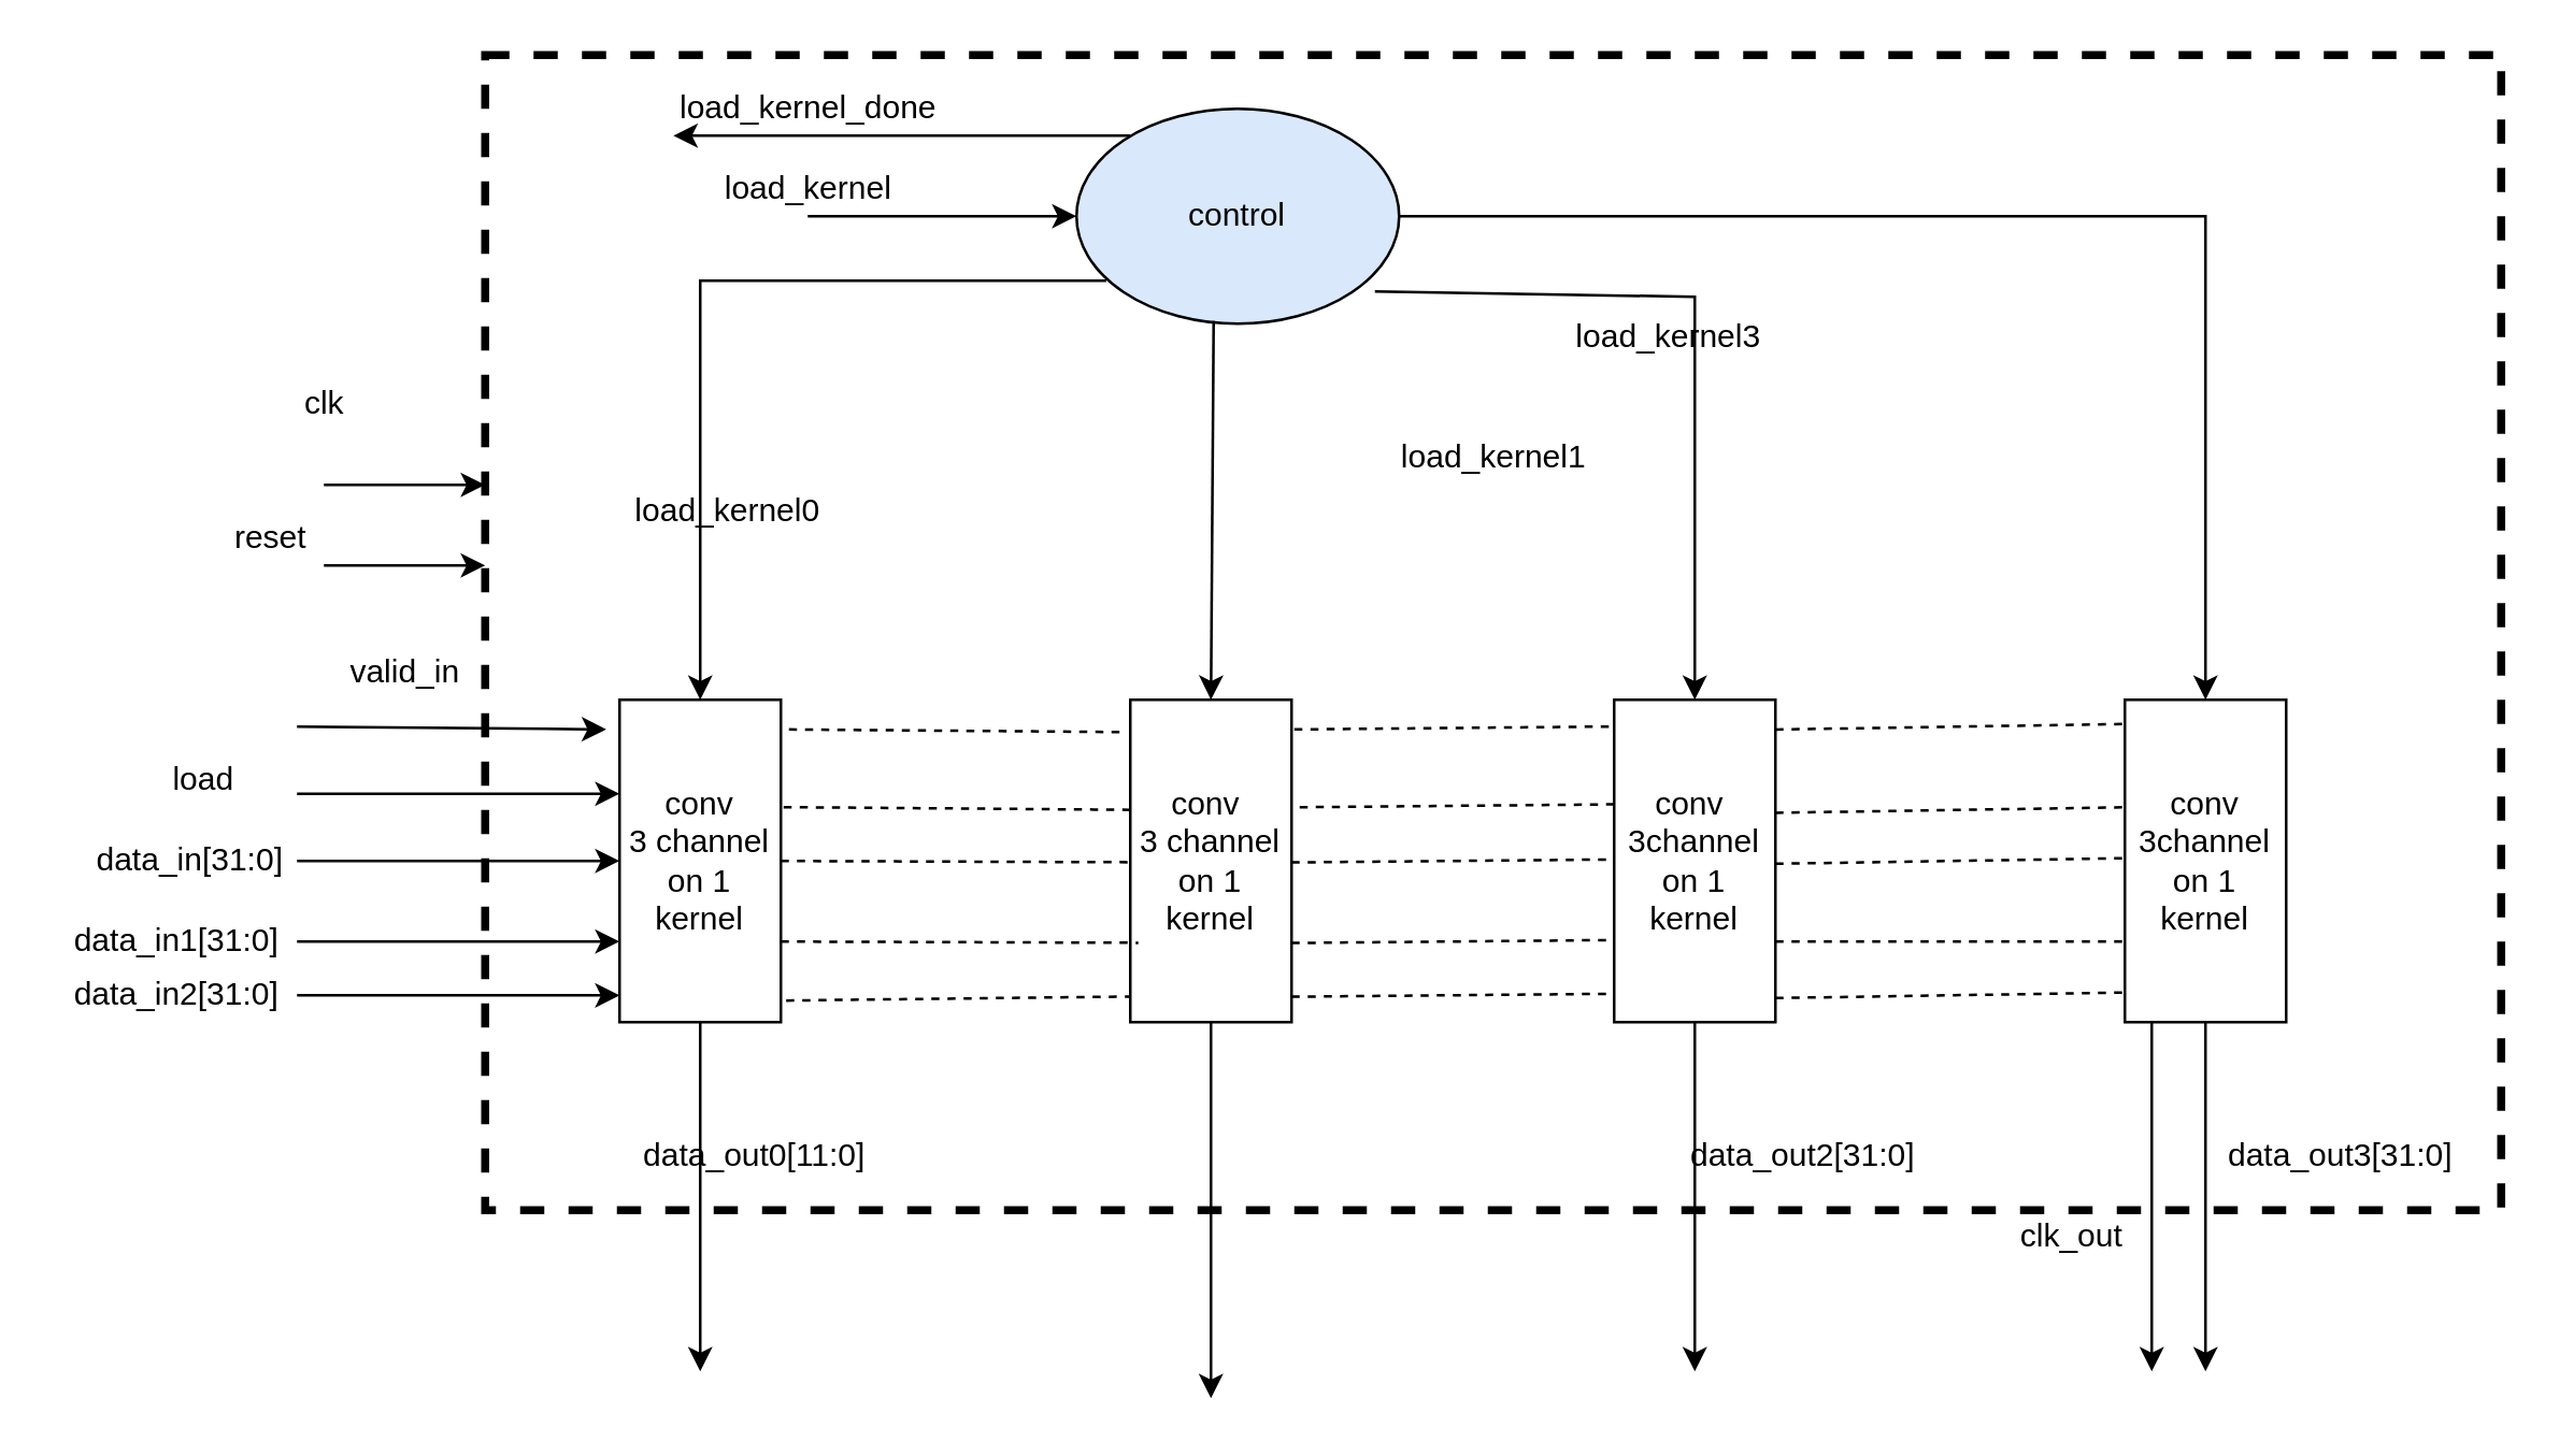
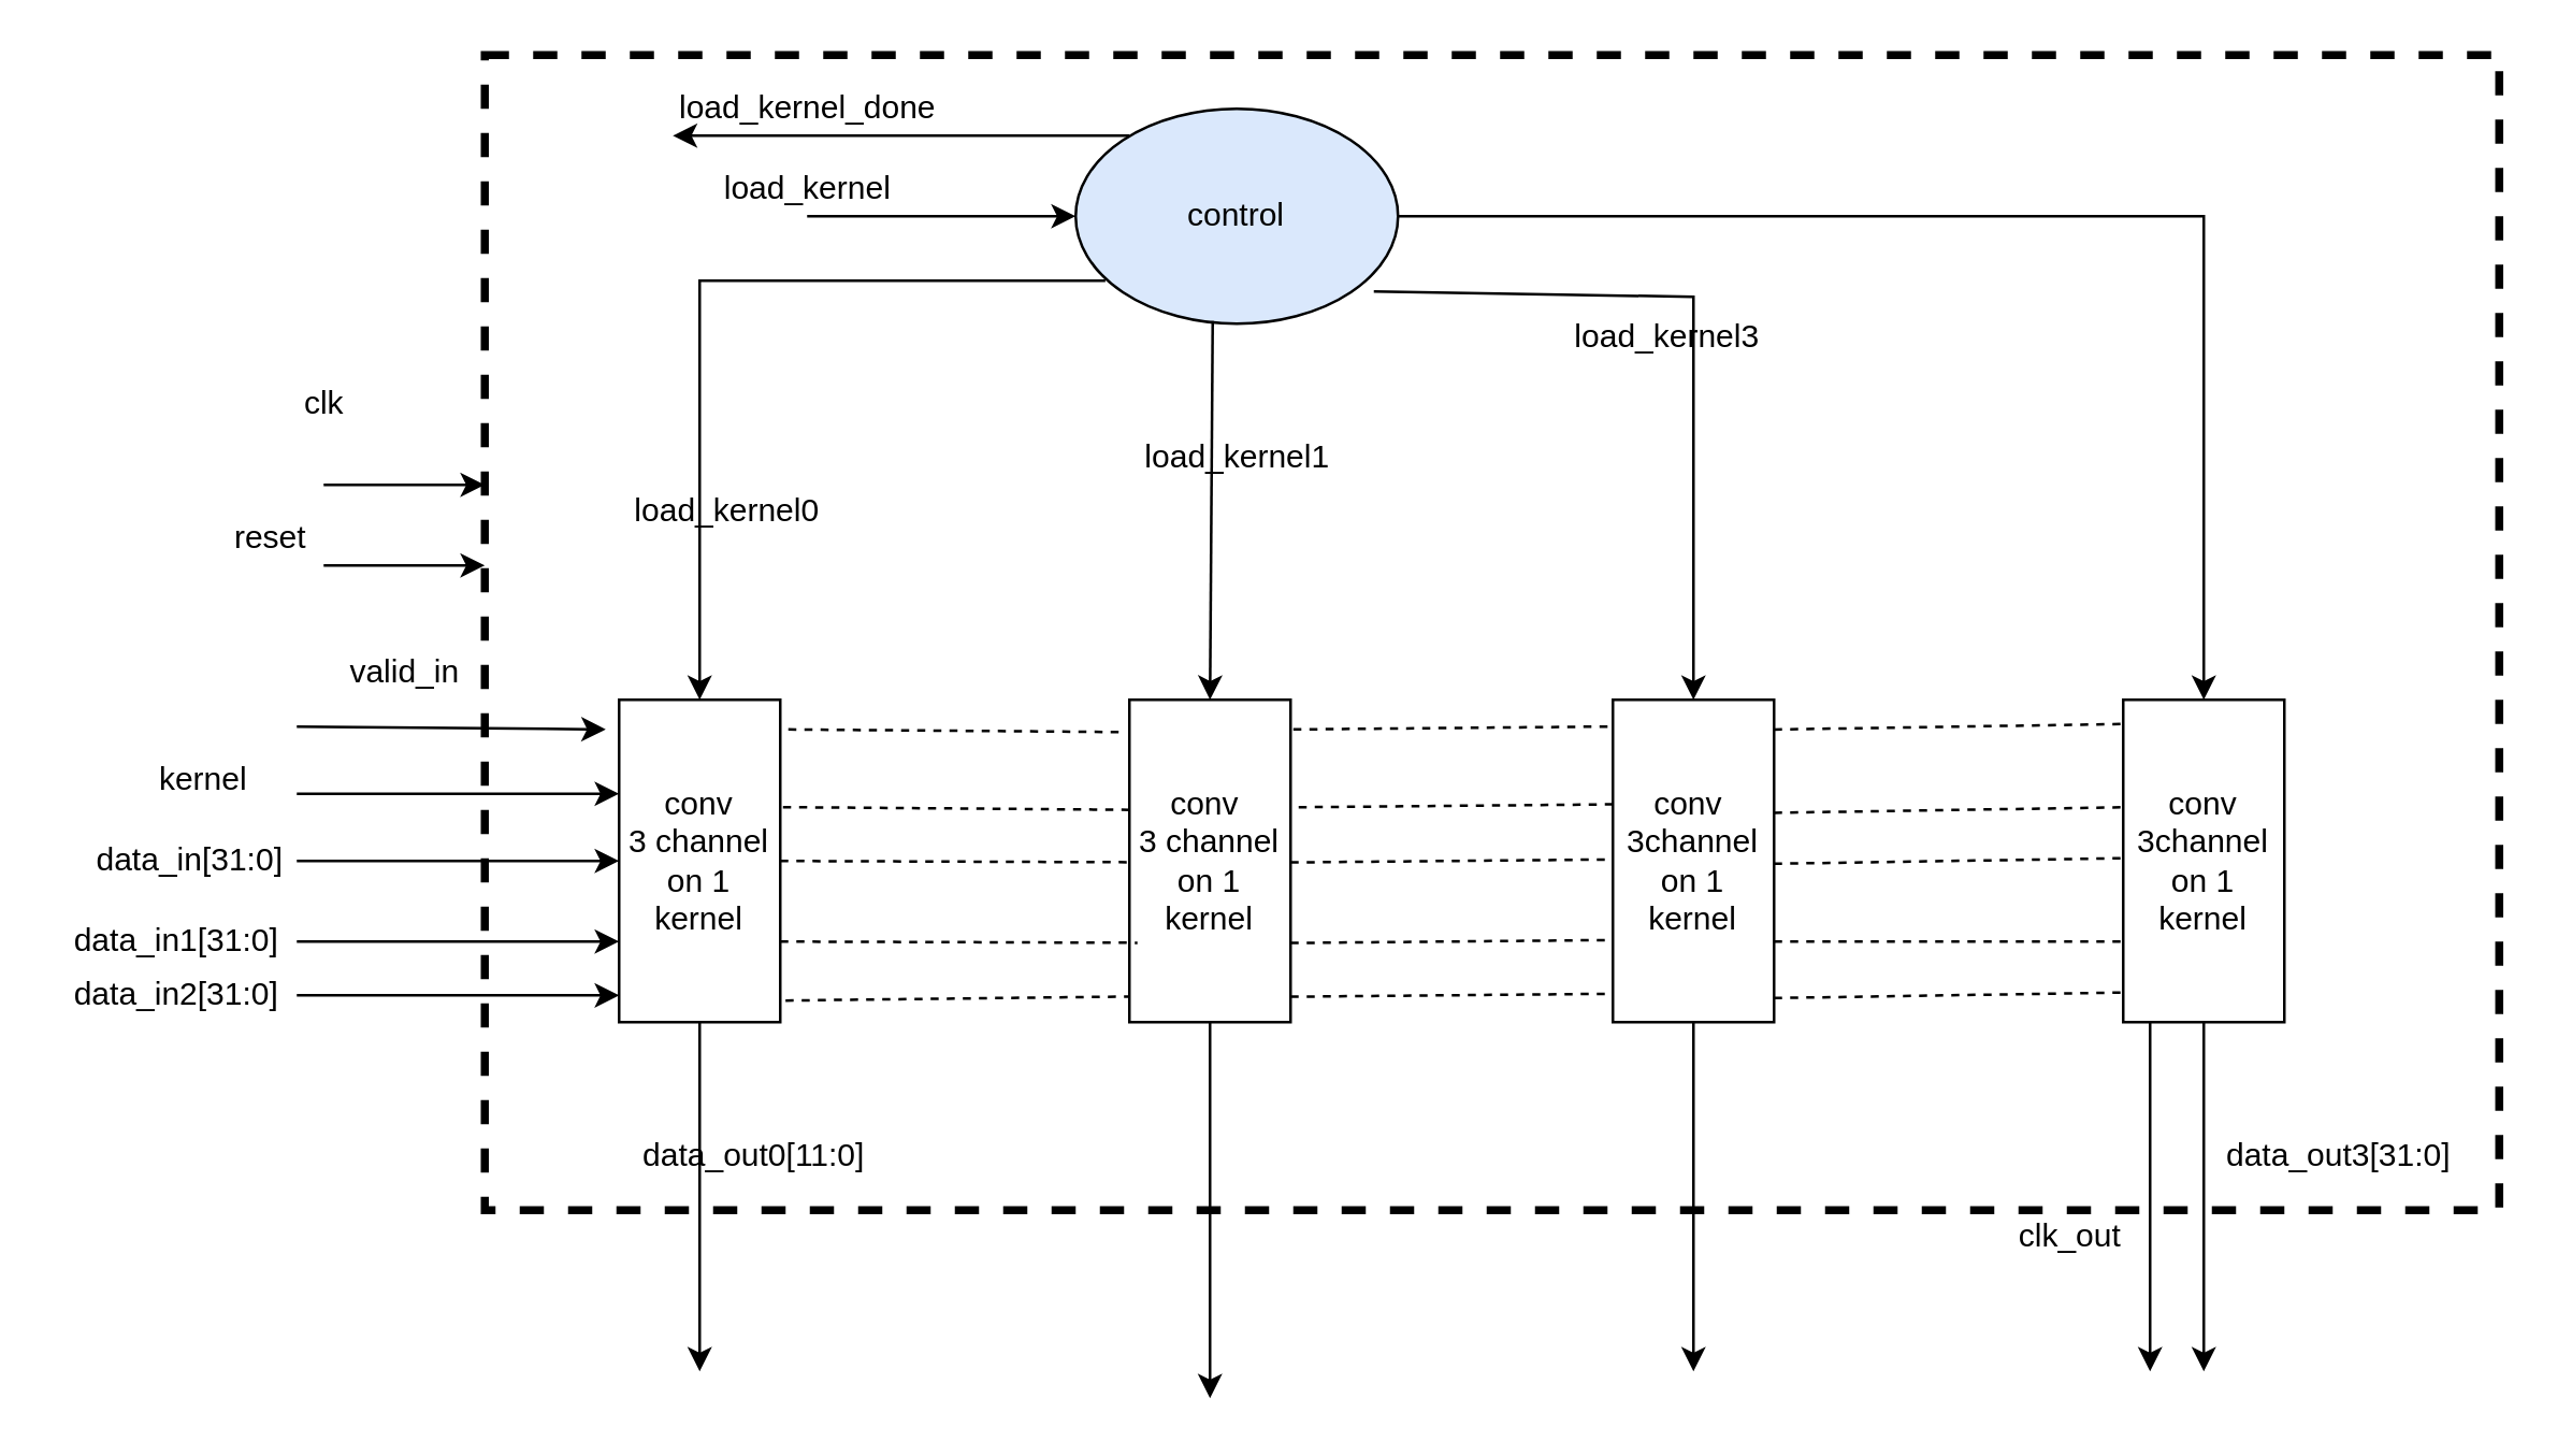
- <mxCell id="46" value="load_kernel1" style="text;html=1;align=center;verticalAlign=middle;resizable=0;points=[];autosize=1;strokeColor=none;fillColor=none;" parent="1" vertex="1"><mxGeometry x="515" y="160" width="80" height="20" as="geometry" /></mxCell>
+ <mxCell id="46" value="load_kernel1" style="text;html=1;align=center;verticalAlign=middle;resizable=0;points=[];autosize=1;strokeColor=none;fillColor=none;" parent="1" vertex="1"><mxGeometry x="420" y="160" width="80" height="20" as="geometry" /></mxCell>
- <mxCell id="13" value="load" style="text;html=1;align=center;verticalAlign=middle;resizable=0;points=[];autosize=1;strokeColor=none;fillColor=none;" parent="1" vertex="1"><mxGeometry x="50" y="280" width="50" height="20" as="geometry" /></mxCell>
+ <mxCell id="13" value="kernel" style="text;html=1;align=center;verticalAlign=middle;resizable=0;points=[];autosize=1;strokeColor=none;fillColor=none;" parent="1" vertex="1"><mxGeometry x="50" y="280" width="50" height="20" as="geometry" /></mxCell>
- <mxCell id="36" value="data_out2[31:0]" style="text;html=1;align=center;verticalAlign=middle;resizable=0;points=[];autosize=1;strokeColor=none;fillColor=none;" parent="1" vertex="1"><mxGeometry x="620" y="420" width="100" height="20" as="geometry" /></mxCell>
